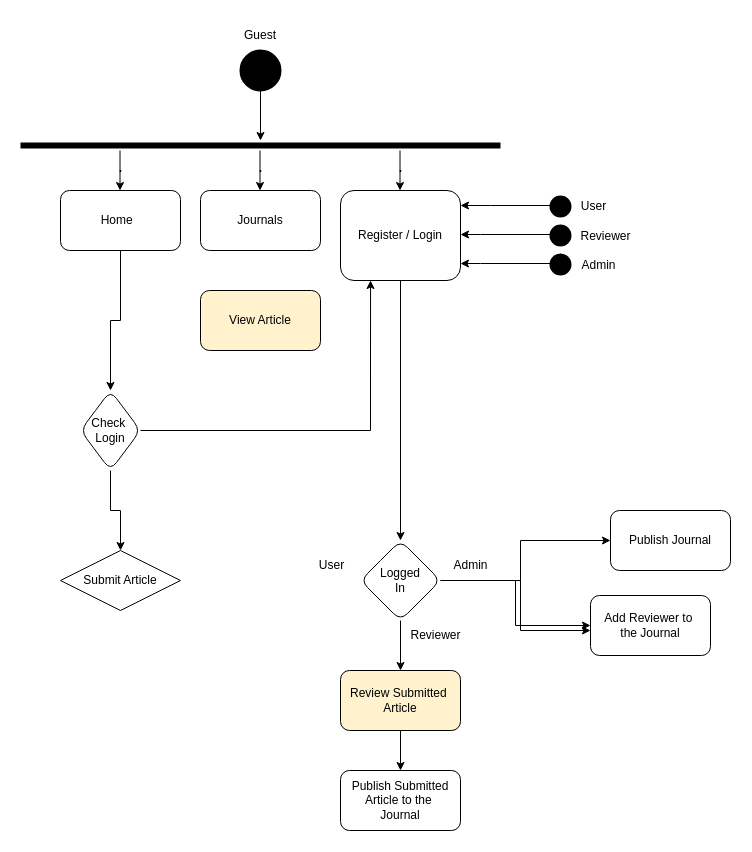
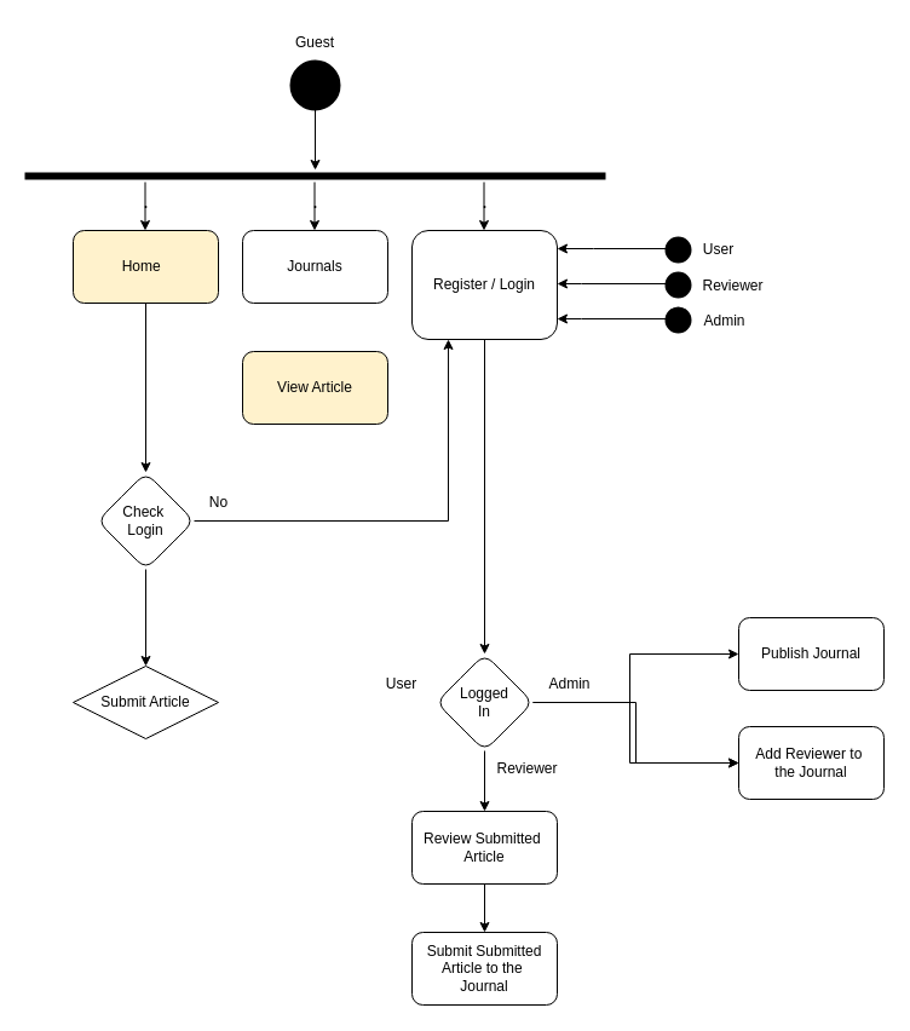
- <mxCell id="8" value="Home&amp;nbsp;&amp;nbsp;" style="rounded=1;whiteSpace=wrap;html=1;" vertex="1" parent="1"><mxGeometry x="60" y="190" width="120" height="60" as="geometry" /></mxCell>
+ <mxCell id="8" value="Home&amp;nbsp;&amp;nbsp;" style="rounded=1;whiteSpace=wrap;html=1;fillColor=#fff2cc;" vertex="1" parent="1"><mxGeometry x="60" y="190" width="120" height="60" as="geometry" /></mxCell>
+ <mxCell id="18" value="No" style="text;html=1;align=center;verticalAlign=middle;resizable=0;points=[];autosize=1;strokeColor=none;fillColor=none;" vertex="1" parent="1"><mxGeometry x="160" y="400" width="40" height="30" as="geometry" /></mxCell>
- <mxCell id="16" value="Check&amp;nbsp;&lt;div&gt;Login&lt;/div&gt;" style="rhombus;whiteSpace=wrap;html=1;rounded=1;" vertex="1" parent="1"><mxGeometry x="80" y="390" width="60" height="80" as="geometry" /></mxCell>
+ <mxCell id="16" value="Check&amp;nbsp;&lt;div&gt;Login&lt;/div&gt;" style="rhombus;whiteSpace=wrap;html=1;rounded=1;" vertex="1" parent="1"><mxGeometry x="80" y="390" width="80" height="80" as="geometry" /></mxCell>
- <mxCell id="39" value="Add Reviewer to&amp;nbsp;&lt;div&gt;the Journal&lt;/div&gt;" style="whiteSpace=wrap;html=1;rounded=1;" vertex="1" parent="1"><mxGeometry x="590" y="595" width="120" height="60" as="geometry" /></mxCell>
+ <mxCell id="39" value="Add Reviewer to&amp;nbsp;&lt;div&gt;the Journal&lt;/div&gt;" style="whiteSpace=wrap;html=1;rounded=1;" vertex="1" parent="1"><mxGeometry x="610" y="600" width="120" height="60" as="geometry" /></mxCell>
- <mxCell id="37" value="Review Submitted&amp;nbsp;&lt;div&gt;Article&lt;/div&gt;" style="whiteSpace=wrap;html=1;rounded=1;fillColor=#fff2cc;" vertex="1" parent="1"><mxGeometry x="340" y="670" width="120" height="60" as="geometry" /></mxCell>
+ <mxCell id="37" value="Review Submitted&amp;nbsp;&lt;div&gt;Article&lt;/div&gt;" style="whiteSpace=wrap;html=1;rounded=1;" vertex="1" parent="1"><mxGeometry x="340" y="670" width="120" height="60" as="geometry" /></mxCell>
- <mxCell id="41" value="Publish Submitted&lt;div&gt;Article to the&amp;nbsp;&lt;/div&gt;&lt;div&gt;Journal&lt;/div&gt;" style="whiteSpace=wrap;html=1;rounded=1;" vertex="1" parent="1"><mxGeometry x="340" y="770" width="120" height="60" as="geometry" /></mxCell>
+ <mxCell id="41" value="Submit Submitted&lt;div&gt;Article to the&amp;nbsp;&lt;/div&gt;&lt;div&gt;Journal&lt;/div&gt;" style="whiteSpace=wrap;html=1;rounded=1;" vertex="1" parent="1"><mxGeometry x="340" y="770" width="120" height="60" as="geometry" /></mxCell>
